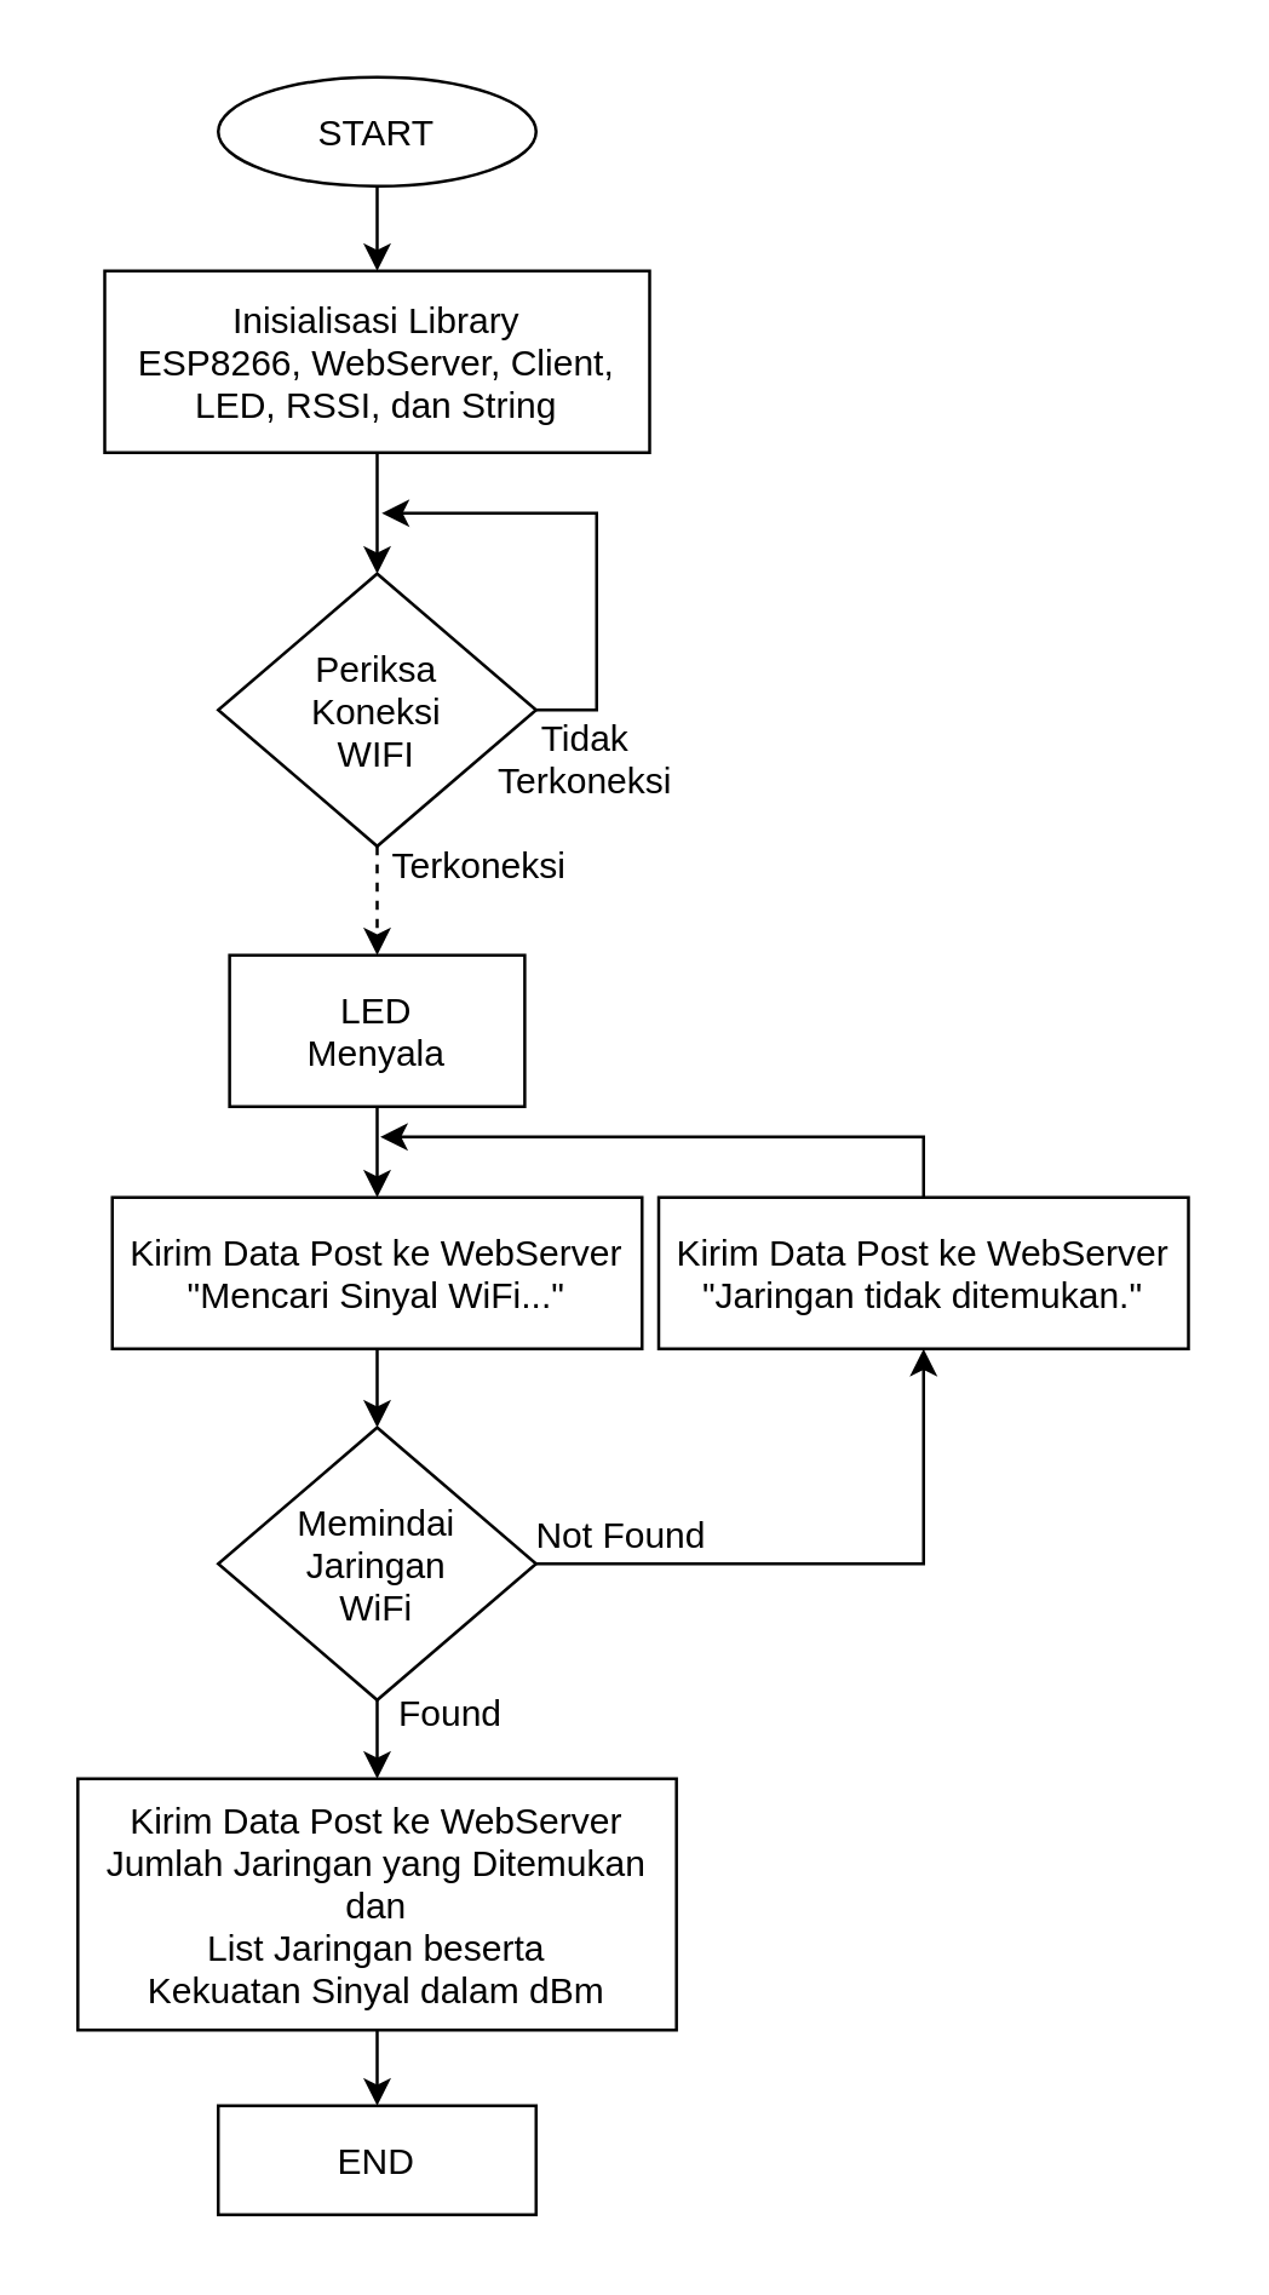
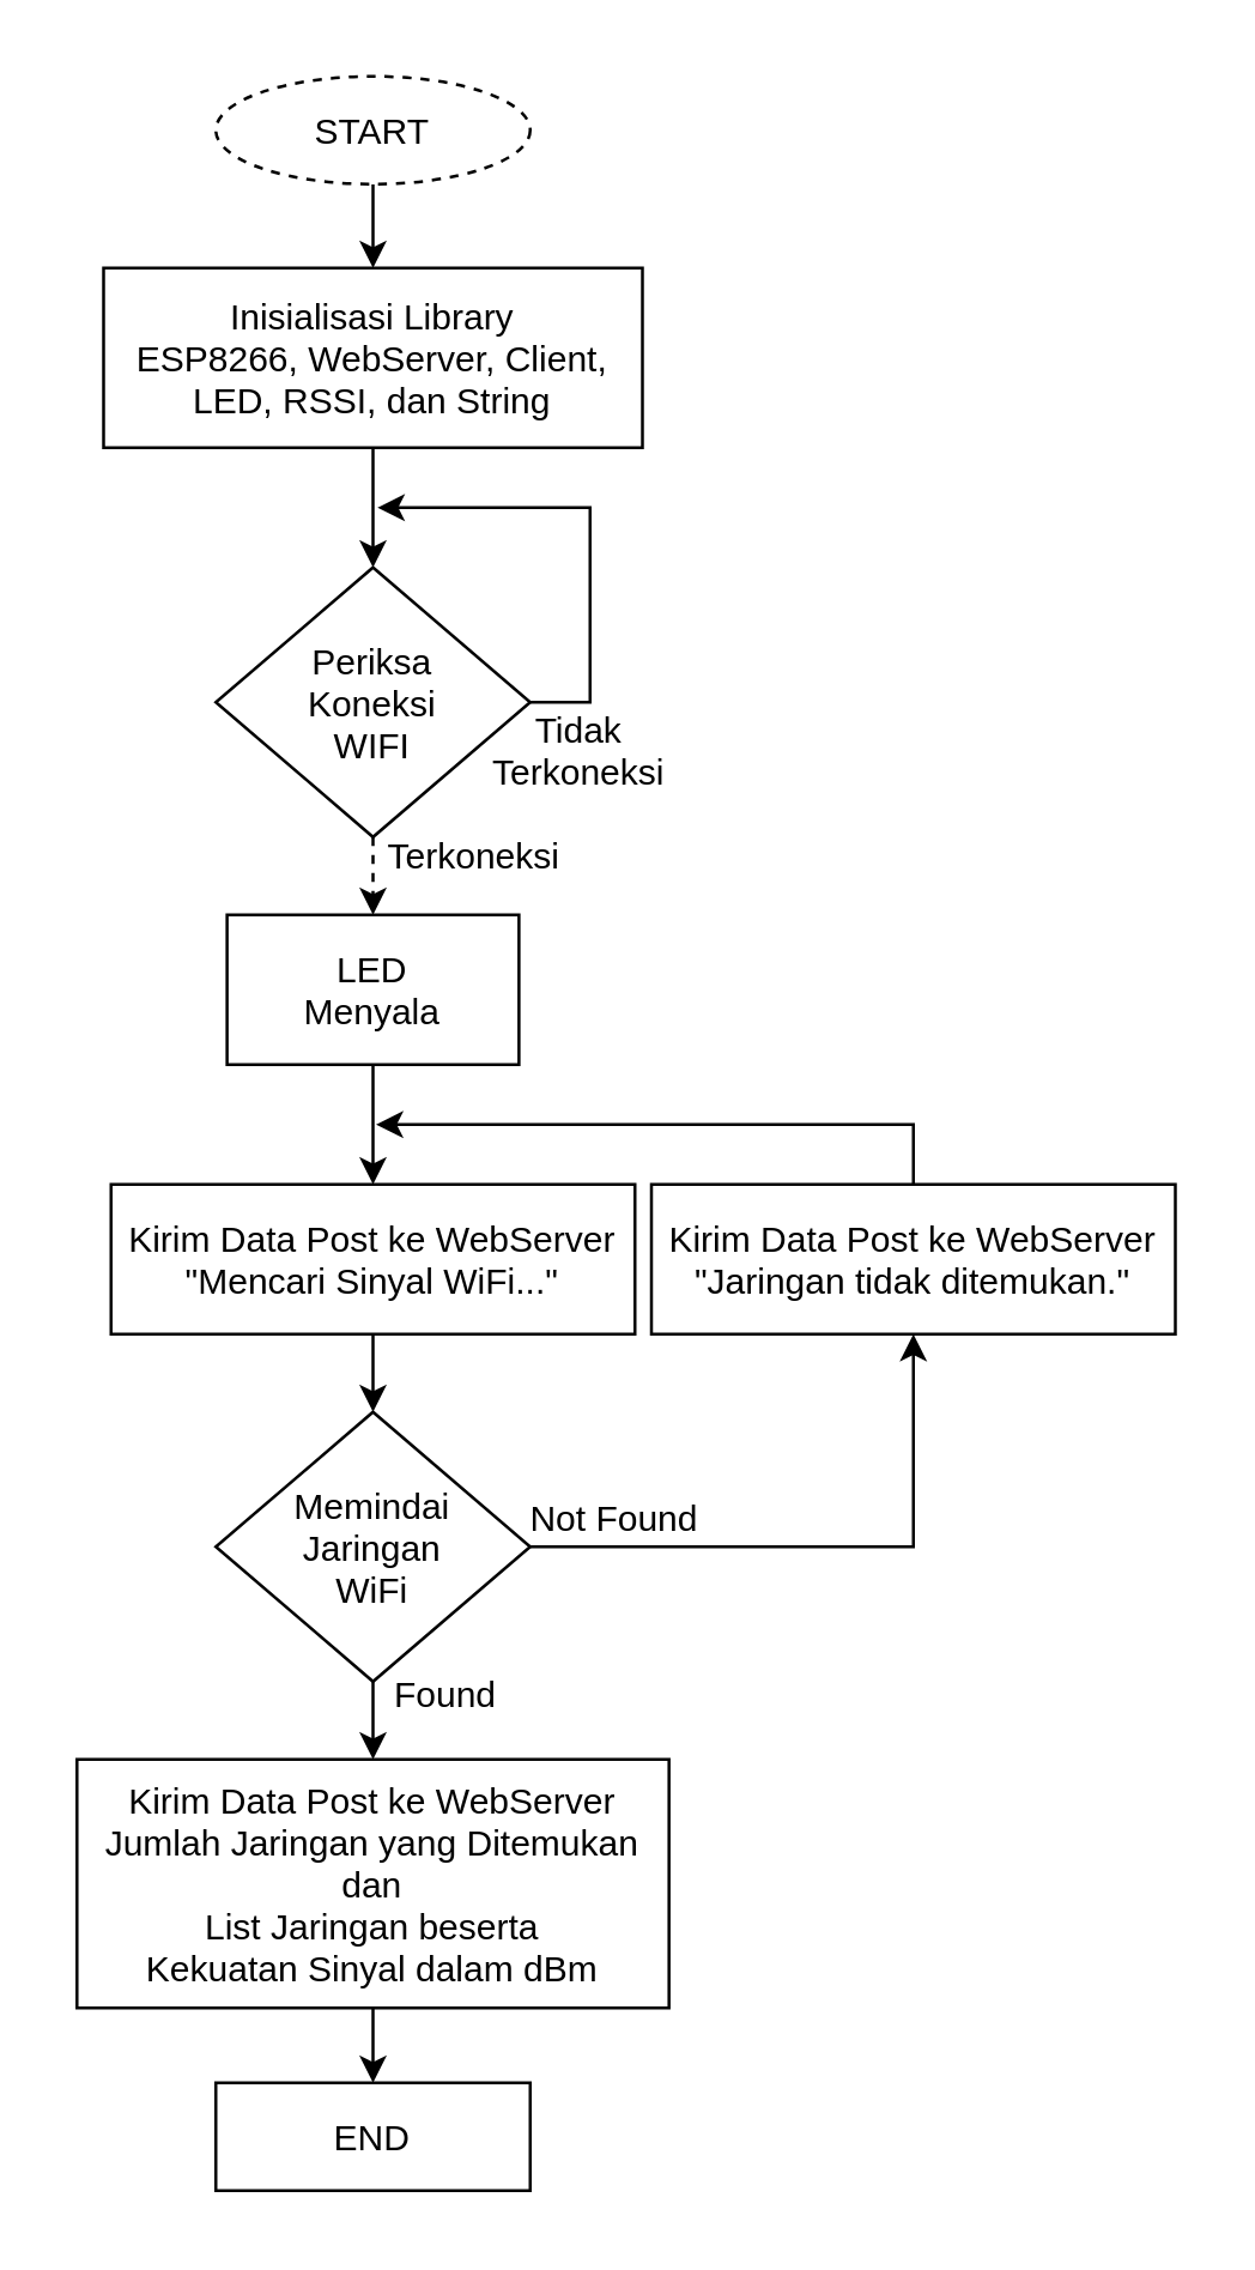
- <mxCell id="3" value="START" style="ellipse;" parent="1" vertex="1"><mxGeometry x="71.5" y="25" width="105" height="36" as="geometry" /></mxCell>
+ <mxCell id="3" value="START" style="ellipse;dashed=1;" parent="1" vertex="1"><mxGeometry x="71.5" y="25" width="105" height="36" as="geometry" /></mxCell>
- <mxCell id="14" value="LED&#10;Menyala" style="rounded=0;" vertex="1" parent="1"><mxGeometry x="75.25" y="315" width="97.5" height="50" as="geometry" /></mxCell>
+ <mxCell id="14" value="LED&#10;Menyala" style="rounded=0;" vertex="1" parent="1"><mxGeometry x="75.25" y="305" width="97.5" height="50" as="geometry" /></mxCell>
